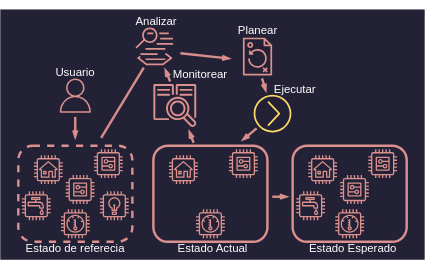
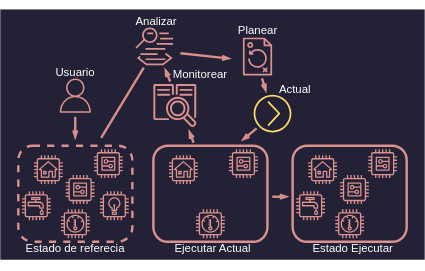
- <mxCell id="35" value="Ejecutar" style="text;html=1;strokeColor=none;fillColor=none;align=center;verticalAlign=middle;whiteSpace=wrap;rounded=0;fontSize=19;fontFamily=Helvetica;fontColor=#FFFFFF;" parent="2" vertex="1"><mxGeometry x="366" y="88" width="190" height="29.5" as="geometry" /></mxCell>
+ <mxCell id="35" value="Actual" style="text;html=1;strokeColor=none;fillColor=none;align=center;verticalAlign=middle;whiteSpace=wrap;rounded=0;fontSize=19;fontFamily=Helvetica;fontColor=#FFFFFF;" parent="2" vertex="1"><mxGeometry x="366" y="88" width="190" height="29.5" as="geometry" /></mxCell>
- <mxCell id="37" value="Estado Actual" style="text;html=1;strokeColor=none;fillColor=none;align=center;verticalAlign=middle;whiteSpace=wrap;rounded=0;fontSize=19;fontFamily=Helvetica;fontColor=#FFFFFF;" parent="1" vertex="1"><mxGeometry x="248.5" y="399" width="190" height="30" as="geometry" /></mxCell>
+ <mxCell id="37" value="Ejecutar Actual" style="text;html=1;strokeColor=none;fillColor=none;align=center;verticalAlign=middle;whiteSpace=wrap;rounded=0;fontSize=19;fontFamily=Helvetica;fontColor=#FFFFFF;" parent="1" vertex="1"><mxGeometry x="248.5" y="399" width="190" height="30" as="geometry" /></mxCell>
- <mxCell id="38" value="Estado Esperado" style="text;html=1;strokeColor=none;fillColor=none;align=center;verticalAlign=middle;whiteSpace=wrap;rounded=0;fontSize=19;fontFamily=Helvetica;fontColor=#FFFFFF;" parent="1" vertex="1"><mxGeometry x="494" y="399" width="167" height="30" as="geometry" /></mxCell>
+ <mxCell id="38" value="Estado Ejecutar" style="text;html=1;strokeColor=none;fillColor=none;align=center;verticalAlign=middle;whiteSpace=wrap;rounded=0;fontSize=19;fontFamily=Helvetica;fontColor=#FFFFFF;" parent="1" vertex="1"><mxGeometry x="494" y="399" width="167" height="30" as="geometry" /></mxCell>
